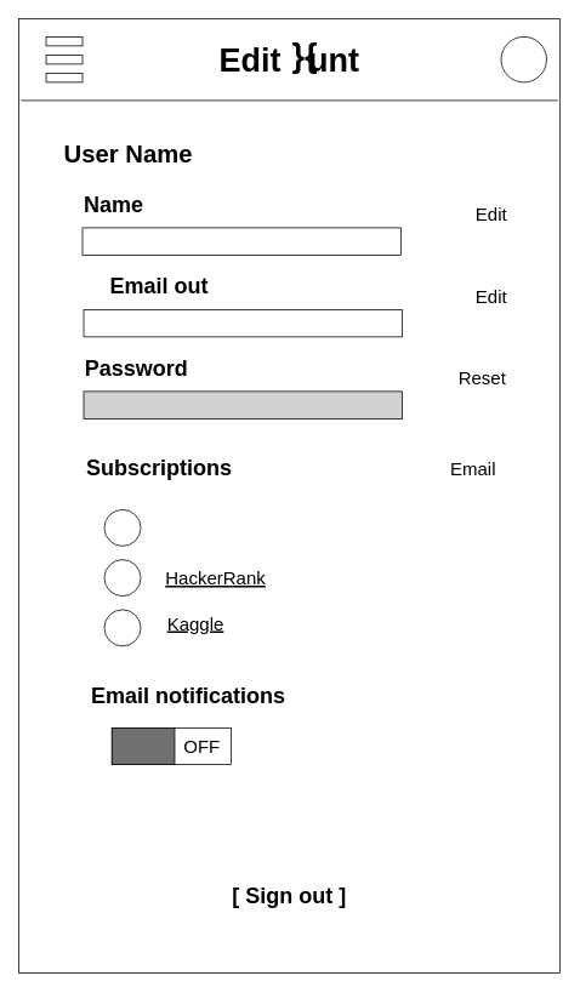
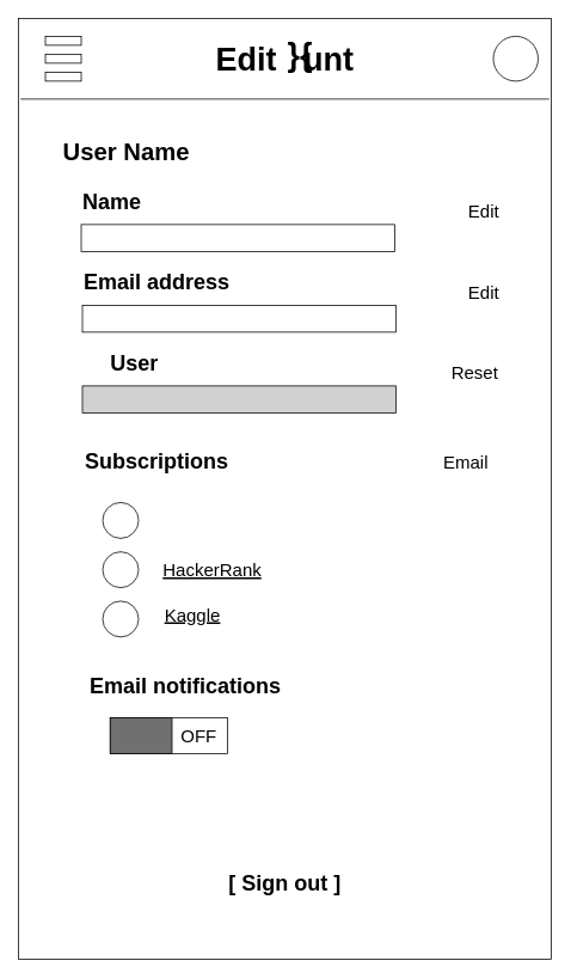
- <mxCell id="11" value="Email out" style="text;html=1;align=center;verticalAlign=middle;resizable=0;points=[];autosize=1;strokeColor=none;fillColor=none;fontSize=24;fontStyle=1" vertex="1" parent="1"><mxGeometry x="84" y="300" width="180" height="30" as="geometry" /></mxCell>
+ <mxCell id="11" value="Email address" style="text;html=1;align=center;verticalAlign=middle;resizable=0;points=[];autosize=1;strokeColor=none;fillColor=none;fontSize=24;fontStyle=1" vertex="1" parent="1"><mxGeometry x="84" y="300" width="180" height="30" as="geometry" /></mxCell>
- <mxCell id="30" value="Password" style="text;html=1;align=center;verticalAlign=middle;resizable=0;points=[];autosize=1;strokeColor=none;fillColor=none;fontSize=24;fontStyle=1" vertex="1" parent="1"><mxGeometry x="84" y="390" width="130" height="30" as="geometry" /></mxCell>
+ <mxCell id="30" value="User" style="text;html=1;align=center;verticalAlign=middle;resizable=0;points=[];autosize=1;strokeColor=none;fillColor=none;fontSize=24;fontStyle=1" vertex="1" parent="1"><mxGeometry x="84" y="390" width="130" height="30" as="geometry" /></mxCell>
